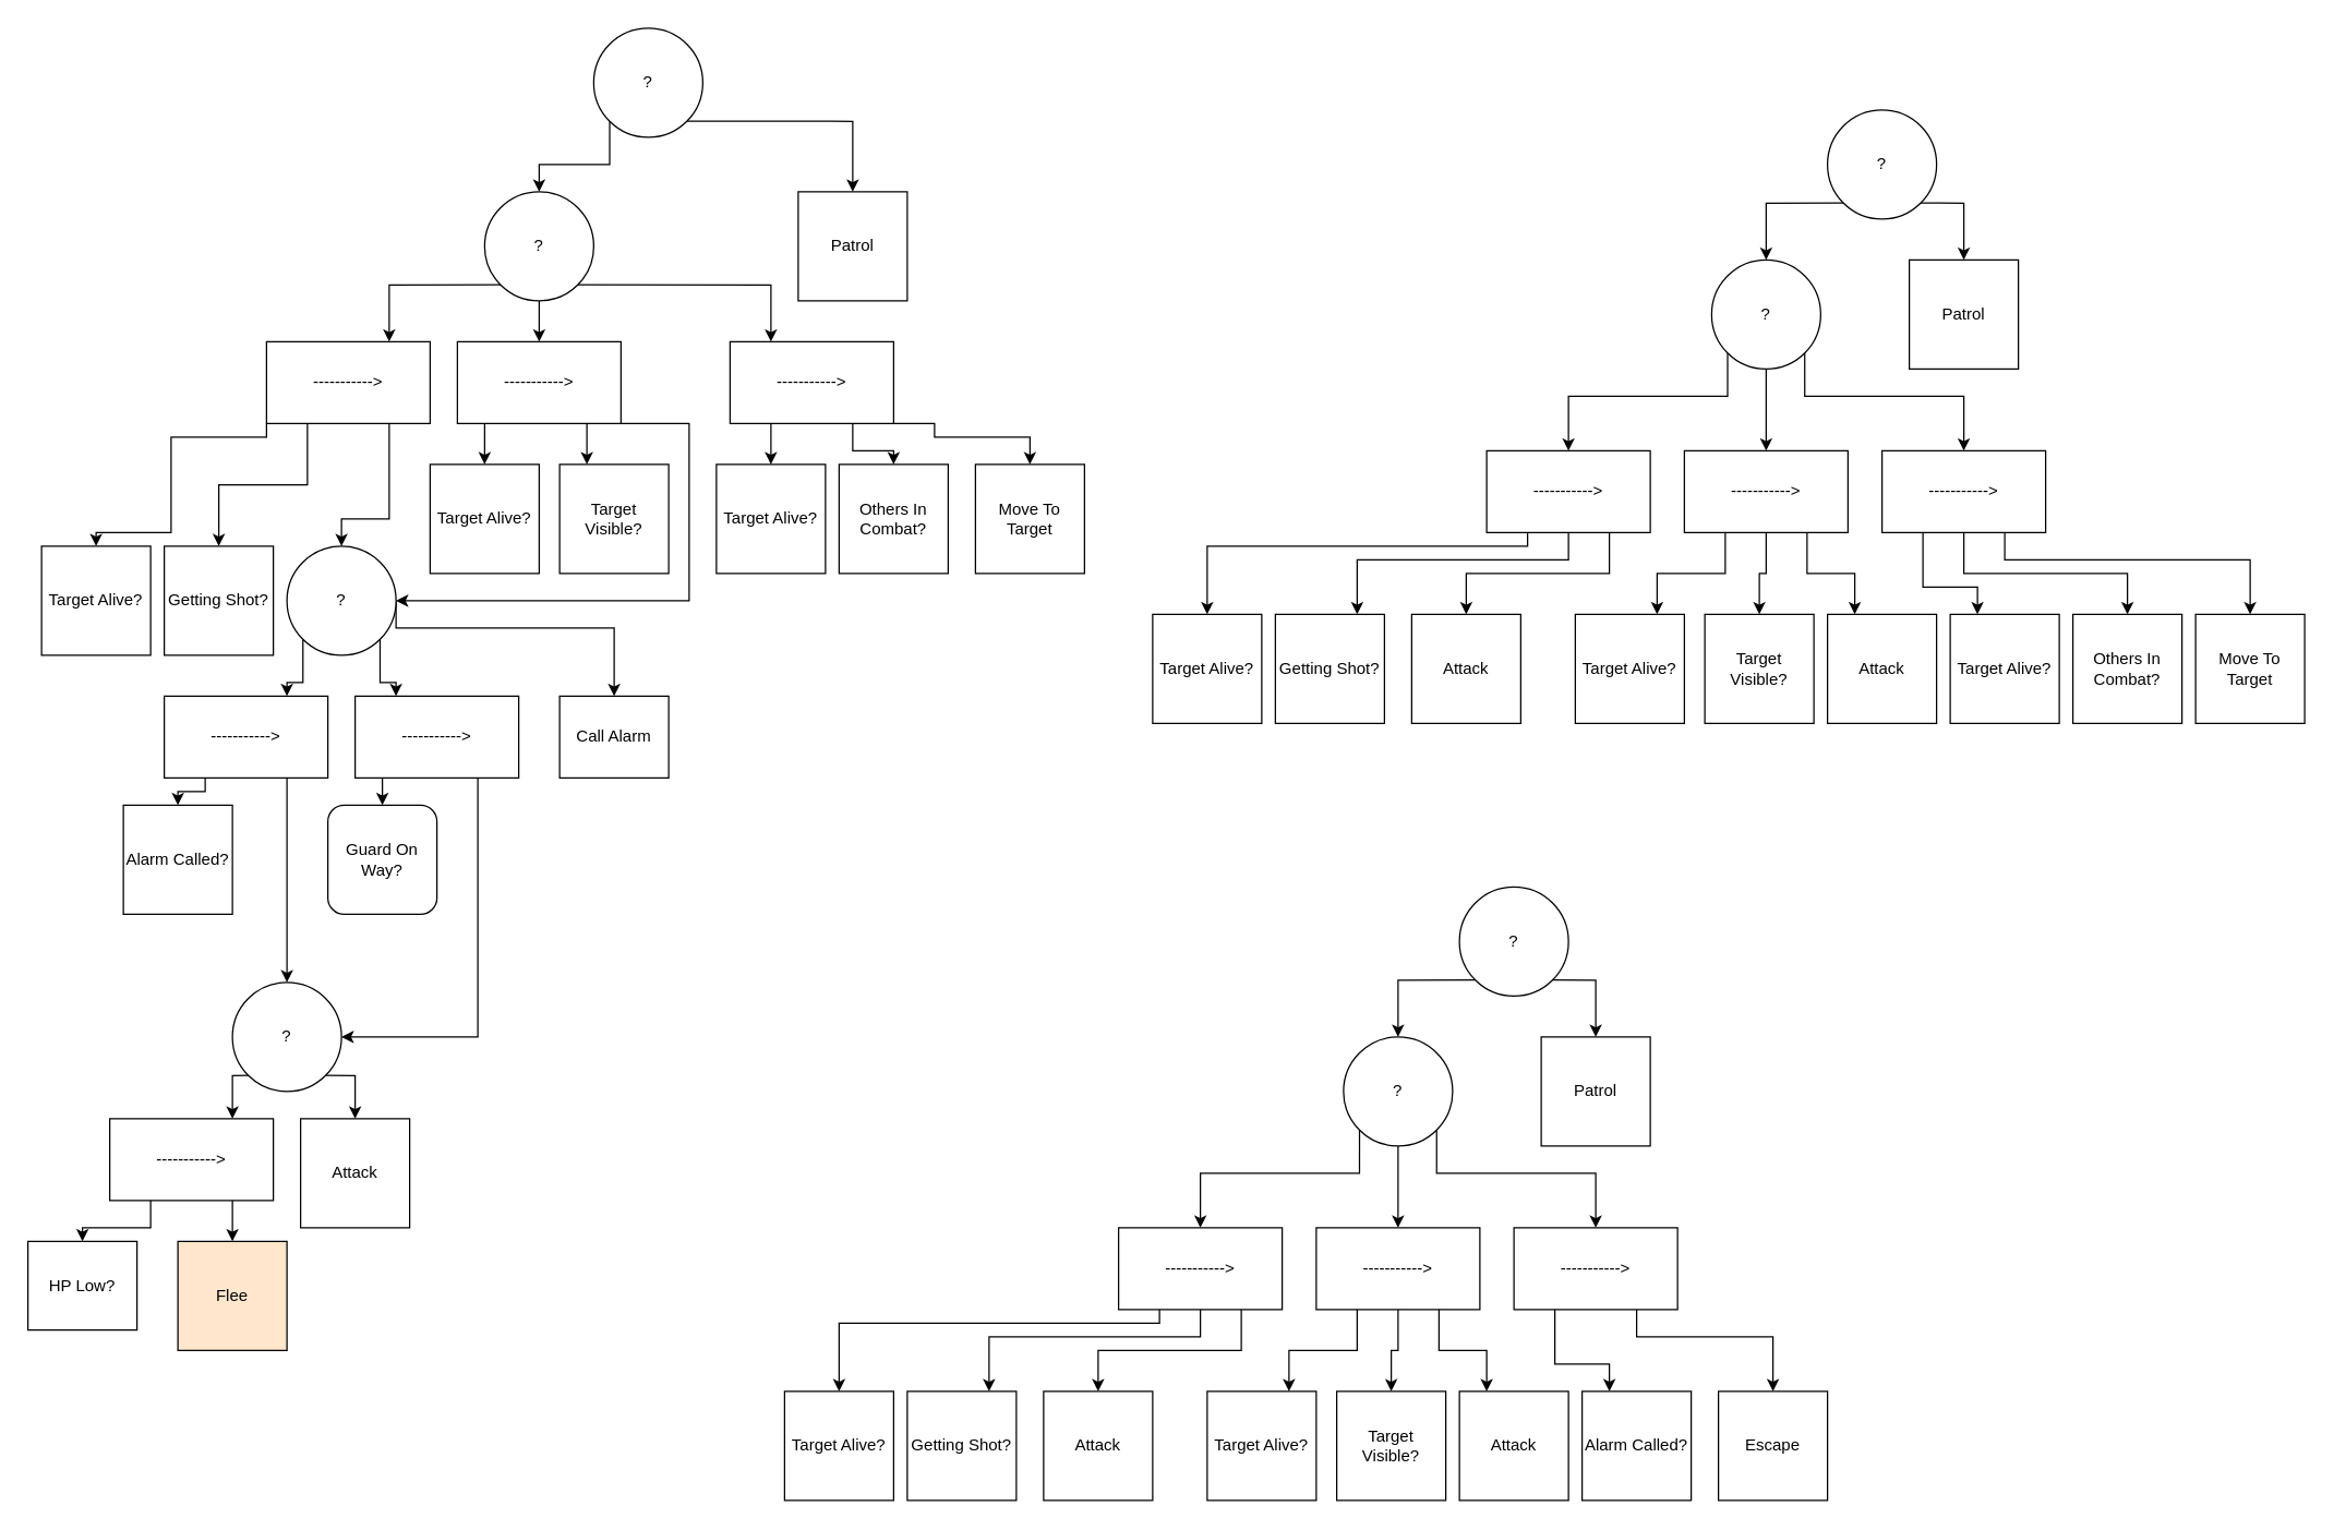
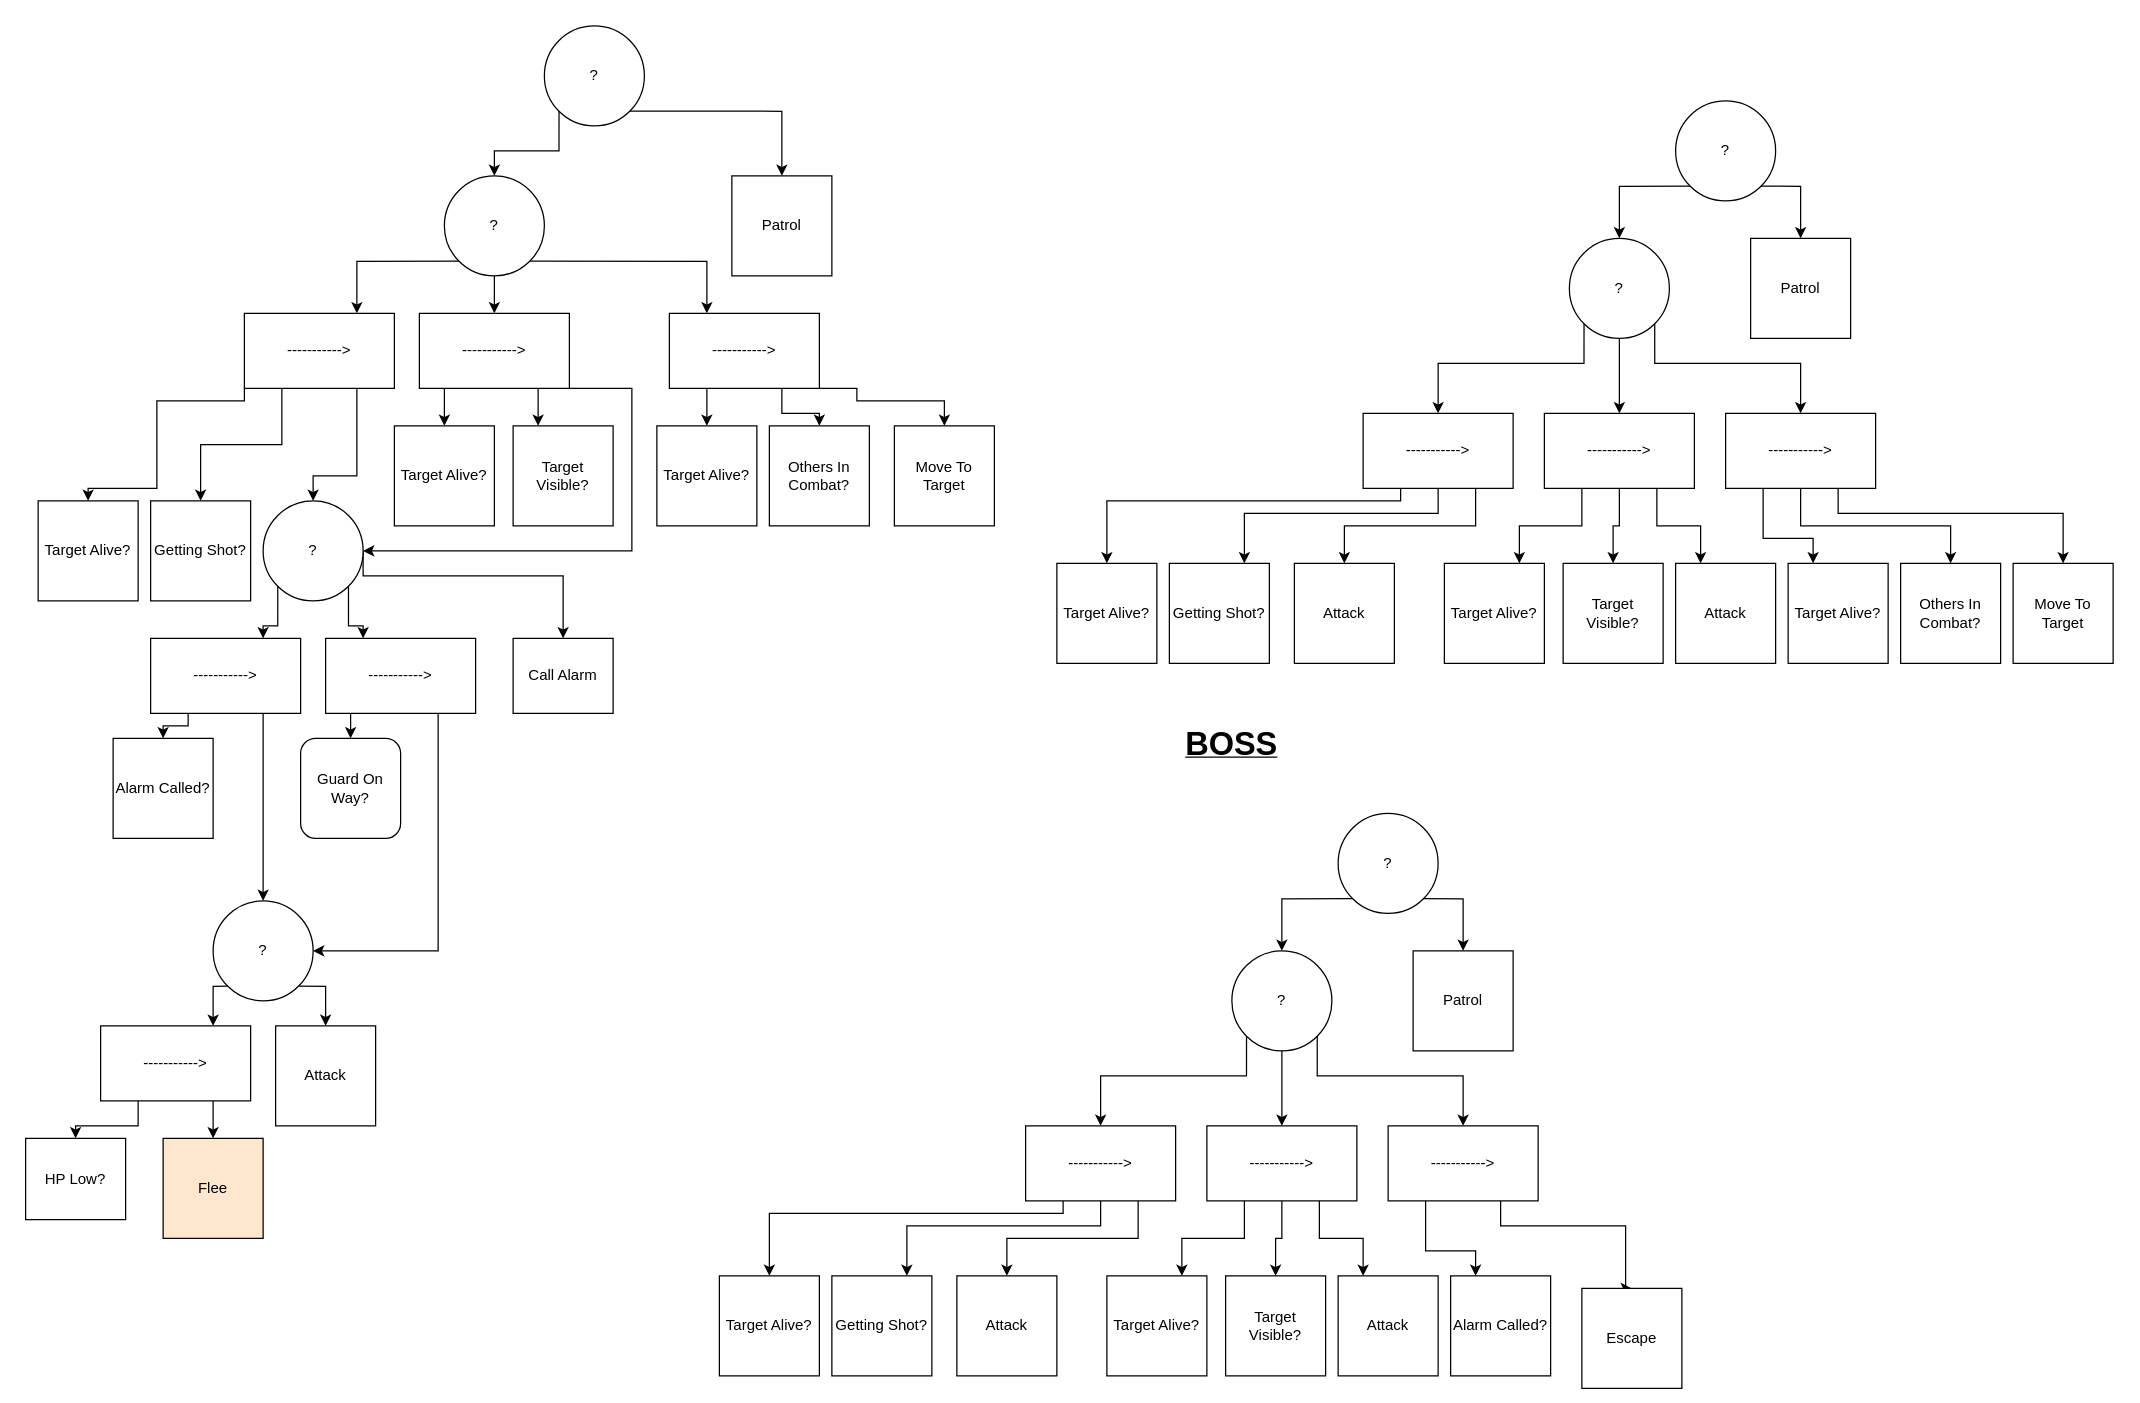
+ <mxCell id="80" value="&lt;u&gt;&lt;b&gt;&lt;font style=&quot;font-size: 26px&quot;&gt;BOSS&lt;/font&gt;&lt;/b&gt;&lt;/u&gt;" style="text;html=1;strokeColor=none;fillColor=none;align=center;verticalAlign=middle;whiteSpace=wrap;rounded=0;" parent="1" vertex="1"><mxGeometry x="955" y="580" width="60" height="30" as="geometry" /></mxCell>
- <mxCell id="106" value="Escape" style="whiteSpace=wrap;html=1;aspect=fixed;" parent="1" vertex="1"><mxGeometry x="1260" y="1020" width="80" height="80" as="geometry" /></mxCell>
+ <mxCell id="106" value="Escape" style="whiteSpace=wrap;html=1;aspect=fixed;" parent="1" vertex="1"><mxGeometry x="1265" y="1030" width="80" height="80" as="geometry" /></mxCell>
